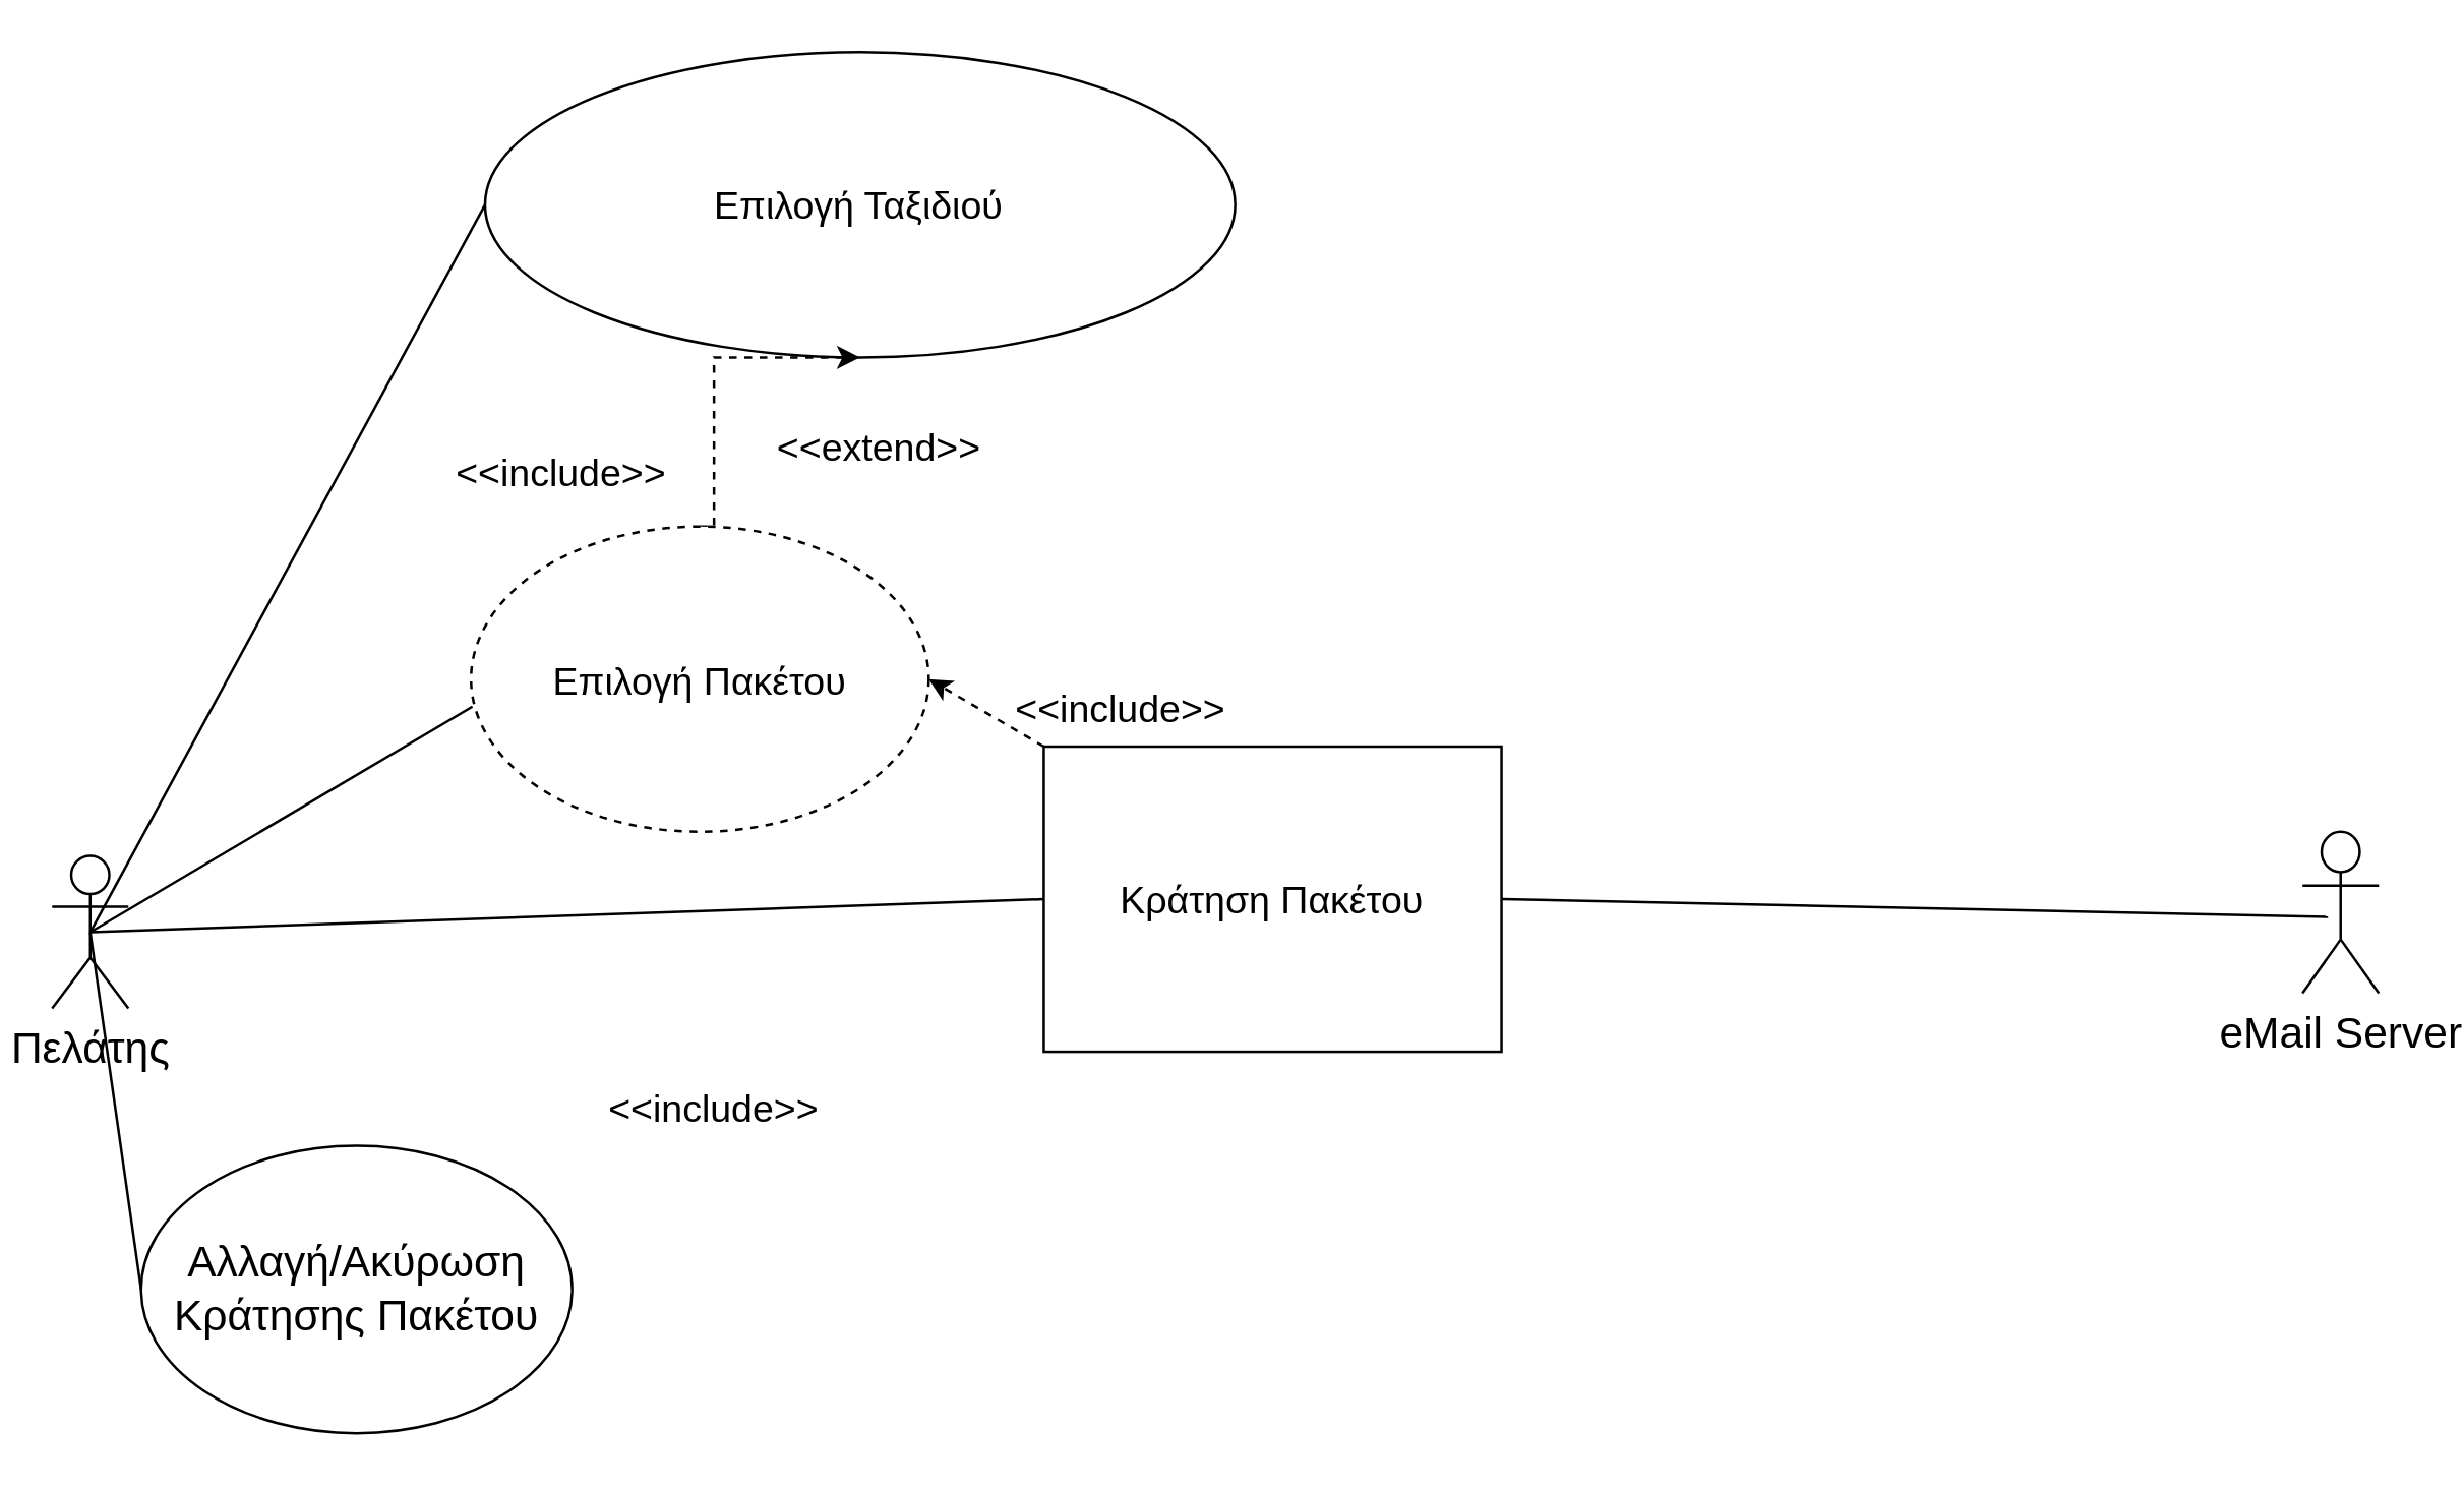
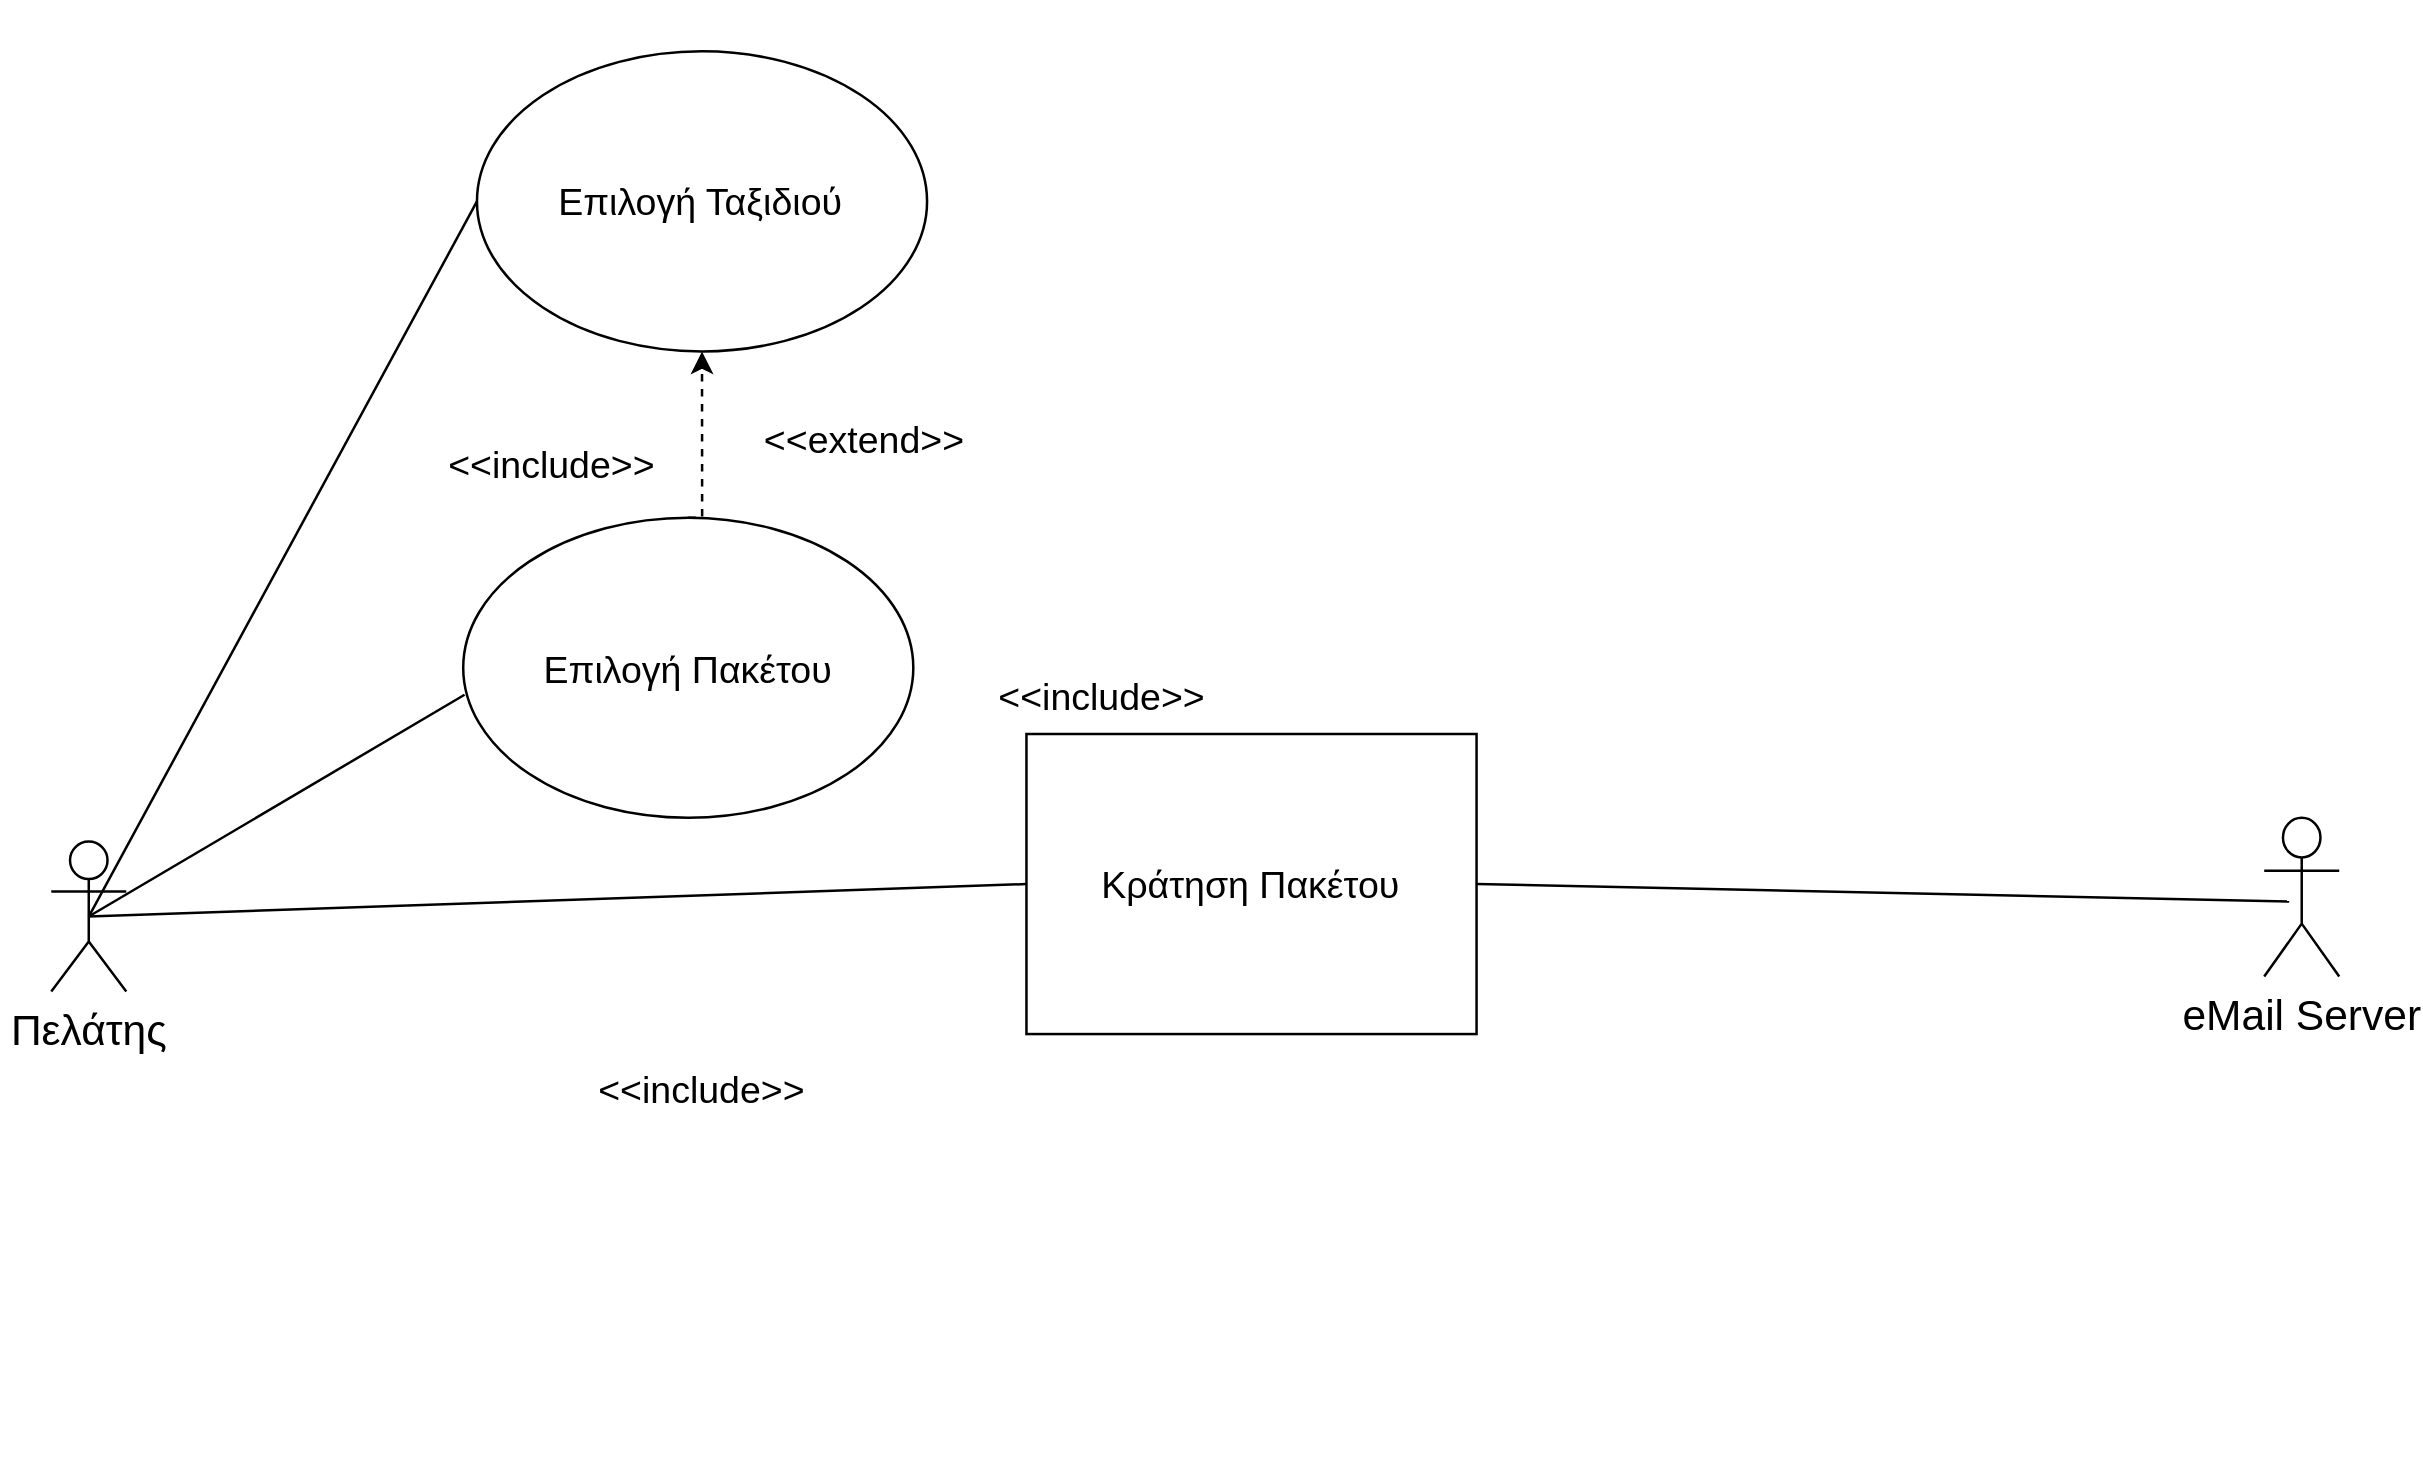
- <mxCell id="3" value="Επιλογή Ταξιδιού" style="ellipse;whiteSpace=wrap;html=1;fontSize=15;spacing=2;strokeWidth=1;" parent="1" vertex="1"><mxGeometry x="190.25" y="20" width="295" height="120" as="geometry" /></mxCell>
+ <mxCell id="3" value="Επιλογή Ταξιδιού" style="ellipse;whiteSpace=wrap;html=1;fontSize=15;spacing=2;strokeWidth=1;" parent="1" vertex="1"><mxGeometry x="190.25" y="20" width="180" height="120" as="geometry" /></mxCell>
- <mxCell id="5" value="Επιλογή Πακέτου" style="ellipse;whiteSpace=wrap;html=1;fontSize=15;spacing=2;strokeWidth=1;dashed=1;" parent="1" vertex="1"><mxGeometry x="184.75" y="206.5" width="180" height="120" as="geometry" /></mxCell>
+ <mxCell id="5" value="Επιλογή Πακέτου" style="ellipse;whiteSpace=wrap;html=1;fontSize=15;spacing=2;strokeWidth=1;" parent="1" vertex="1"><mxGeometry x="184.75" y="206.5" width="180" height="120" as="geometry" /></mxCell>
- <mxCell id="12" style="edgeStyle=none;rounded=0;orthogonalLoop=1;jettySize=auto;html=1;exitX=0;exitY=0;exitDx=0;exitDy=0;entryX=1;entryY=0.5;entryDx=0;entryDy=0;dashed=1;strokeWidth=1;fontSize=14;endArrow=classic;endFill=1;endSize=6;" edge="1" parent="1" source="13" target="5"><mxGeometry relative="1" as="geometry" /></mxCell>
- <mxCell id="8" value="" style="endArrow=none;html=1;rounded=0;fontSize=17;exitX=0.5;exitY=0.5;exitDx=0;exitDy=0;exitPerimeter=0;entryX=0;entryY=0.5;entryDx=0;entryDy=0;" parent="1" source="2" target="7" edge="1"><mxGeometry width="50" height="50" relative="1" as="geometry"><mxPoint x="455" y="340" as="sourcePoint" /><mxPoint x="505" y="290" as="targetPoint" /></mxGeometry></mxCell>
- <mxCell id="7" value="Αλλαγή/Ακύρωση Κράτησης Πακέτου" style="ellipse;whiteSpace=wrap;html=1;fontSize=17;" parent="1" vertex="1"><mxGeometry x="55" y="450" width="169.5" height="113" as="geometry" /></mxCell>
